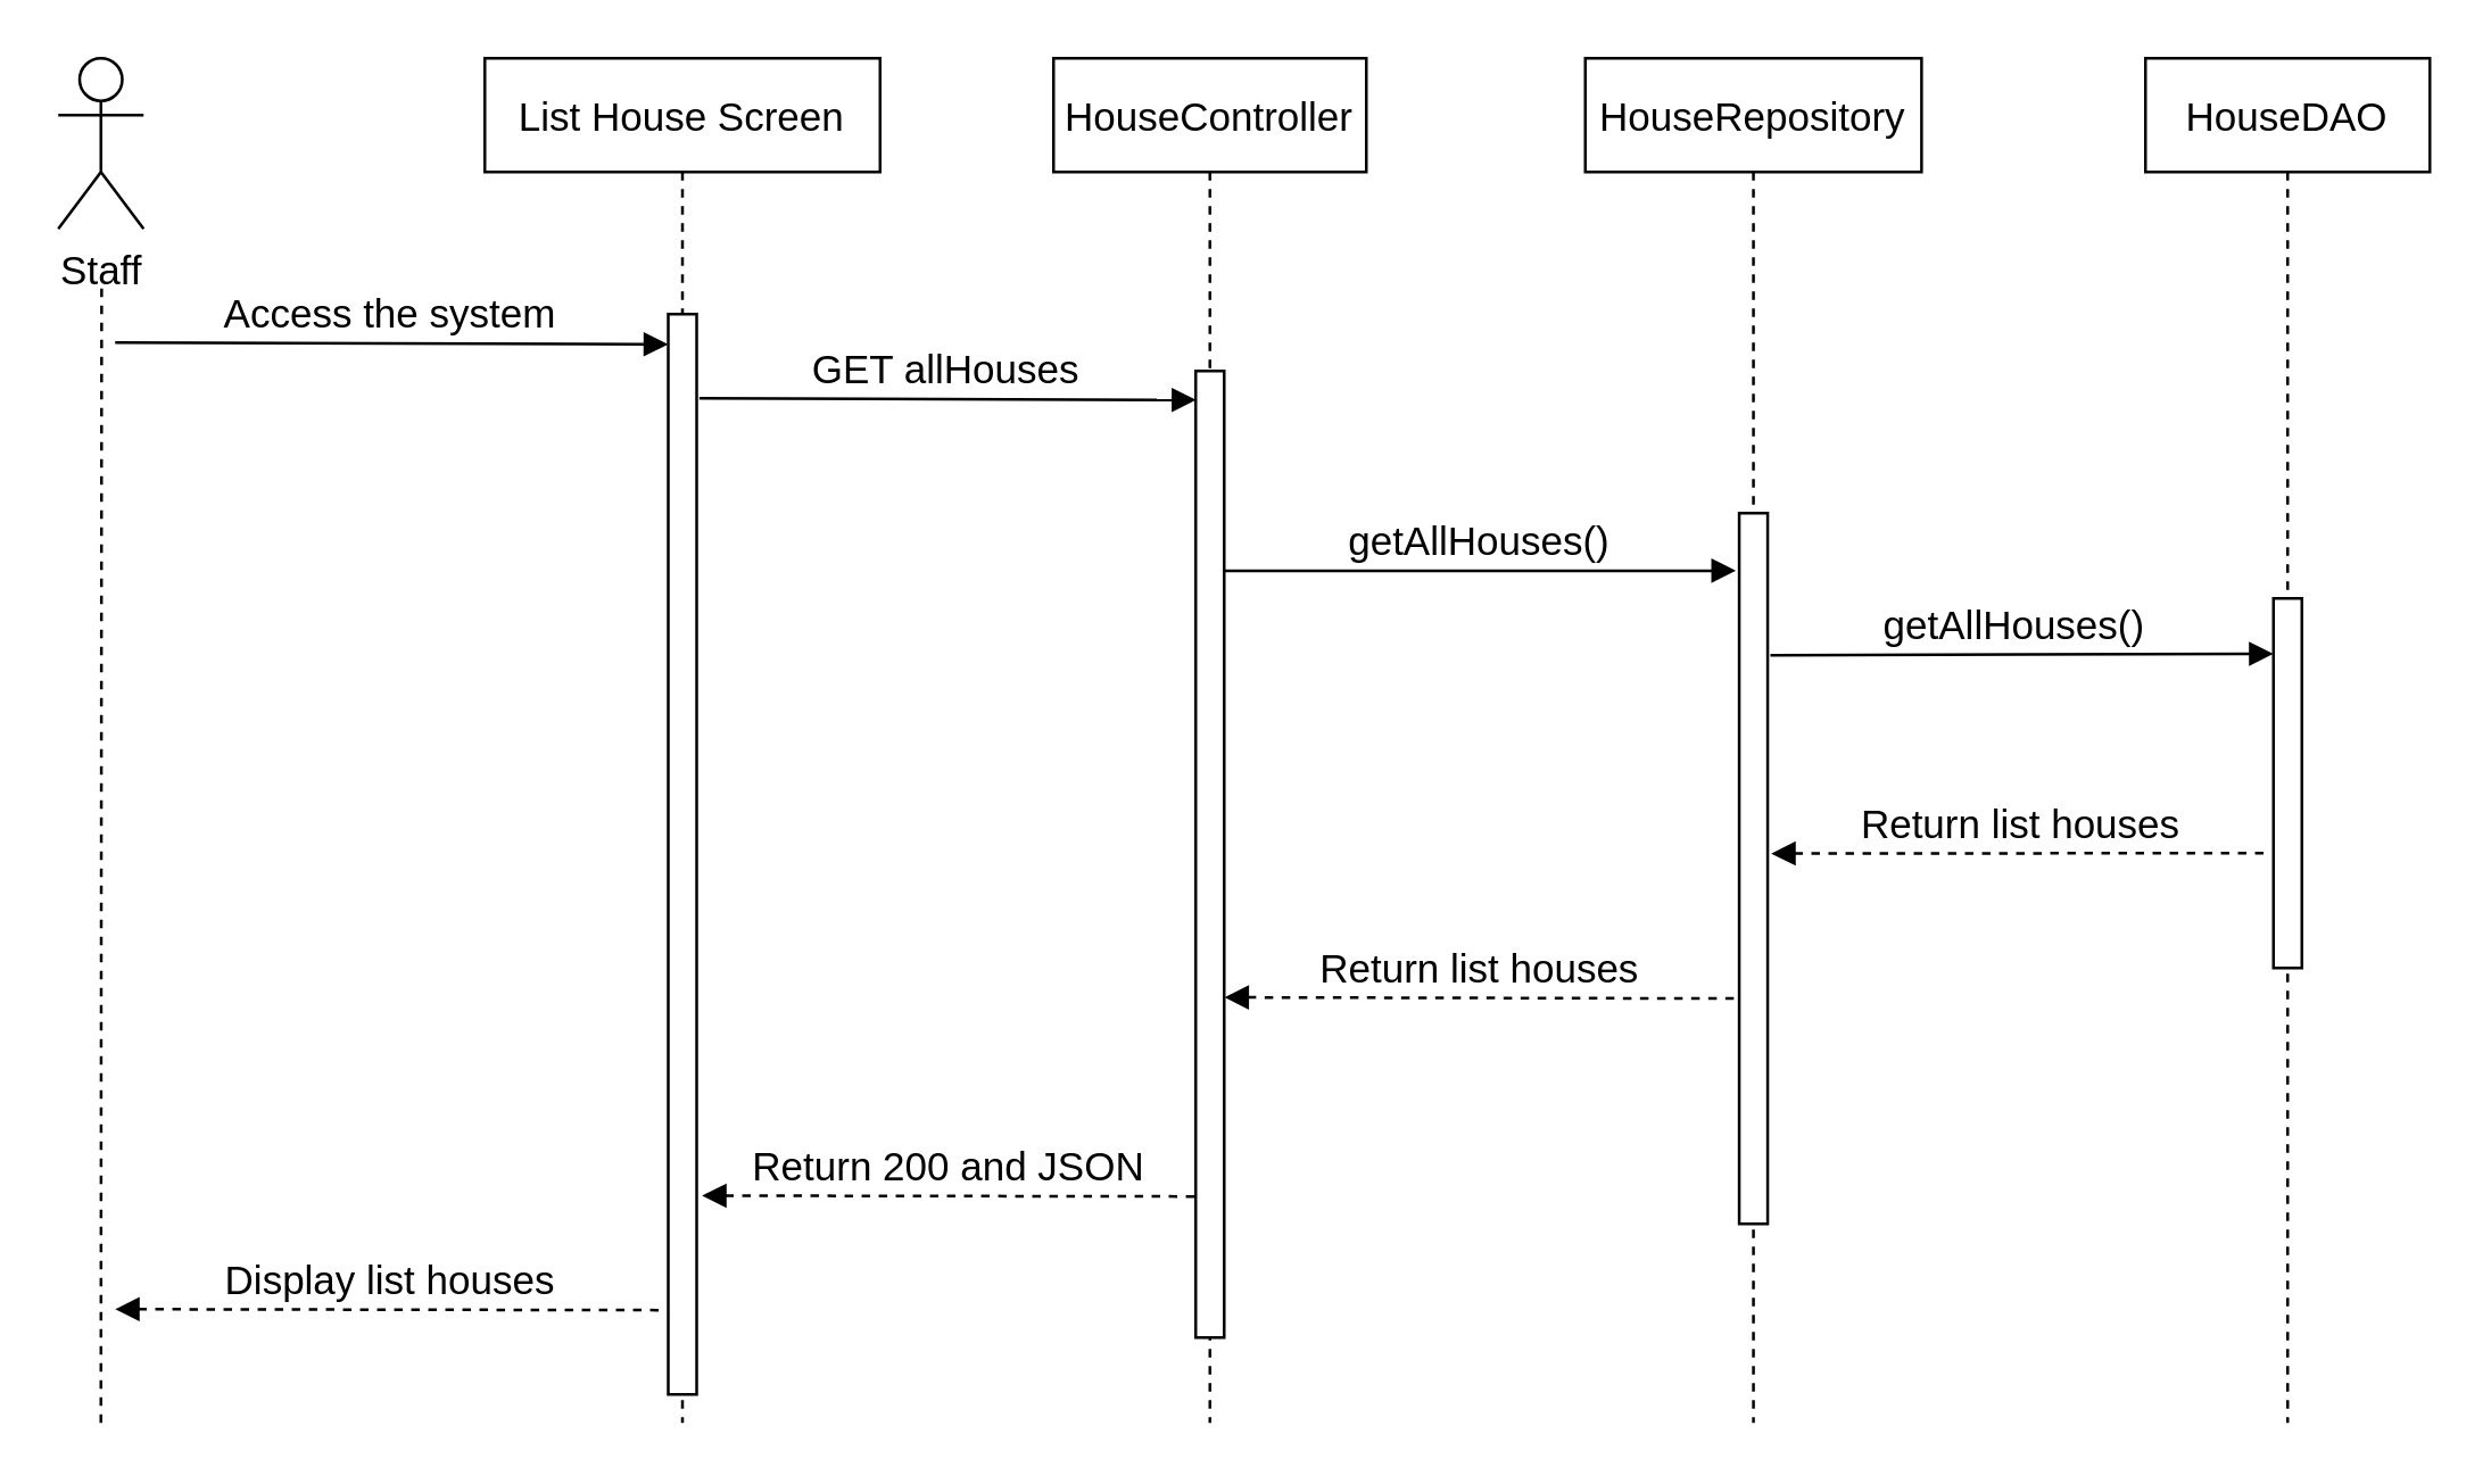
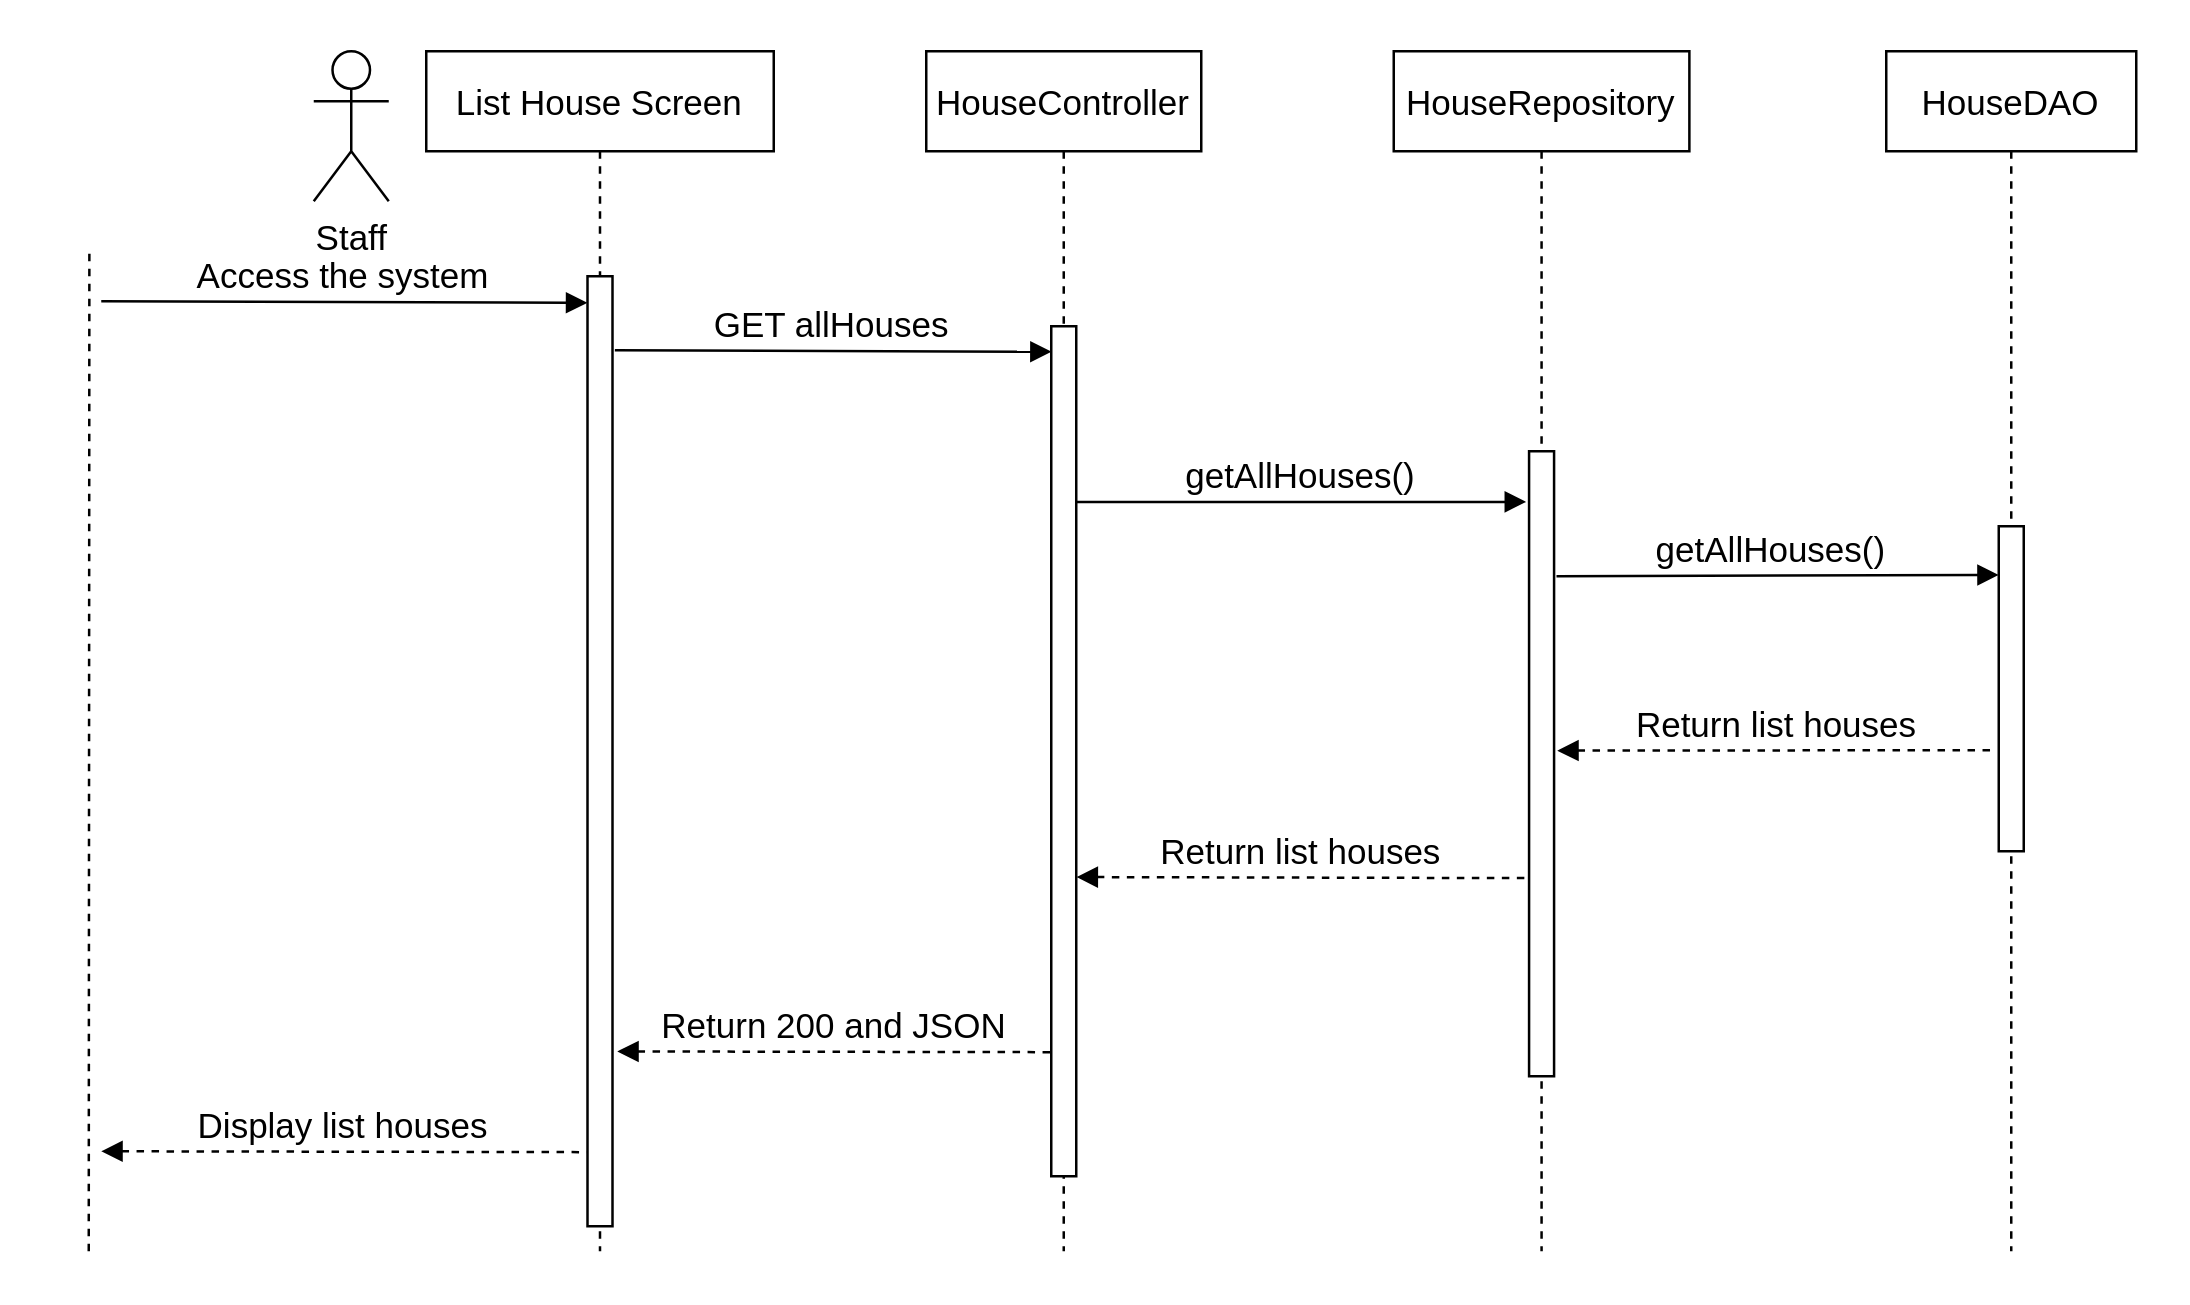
- <mxCell id="6" value="Staff" style="shape=umlActor;verticalLabelPosition=bottom;verticalAlign=top;html=1;outlineConnect=0;fontSize=14;" parent="1" vertex="1"><mxGeometry x="20" y="20" width="30" height="60" as="geometry" /></mxCell>
+ <mxCell id="6" value="Staff" style="shape=umlActor;verticalLabelPosition=bottom;verticalAlign=top;html=1;outlineConnect=0;fontSize=14;" parent="1" vertex="1"><mxGeometry x="125" y="20" width="30" height="60" as="geometry" /></mxCell>
